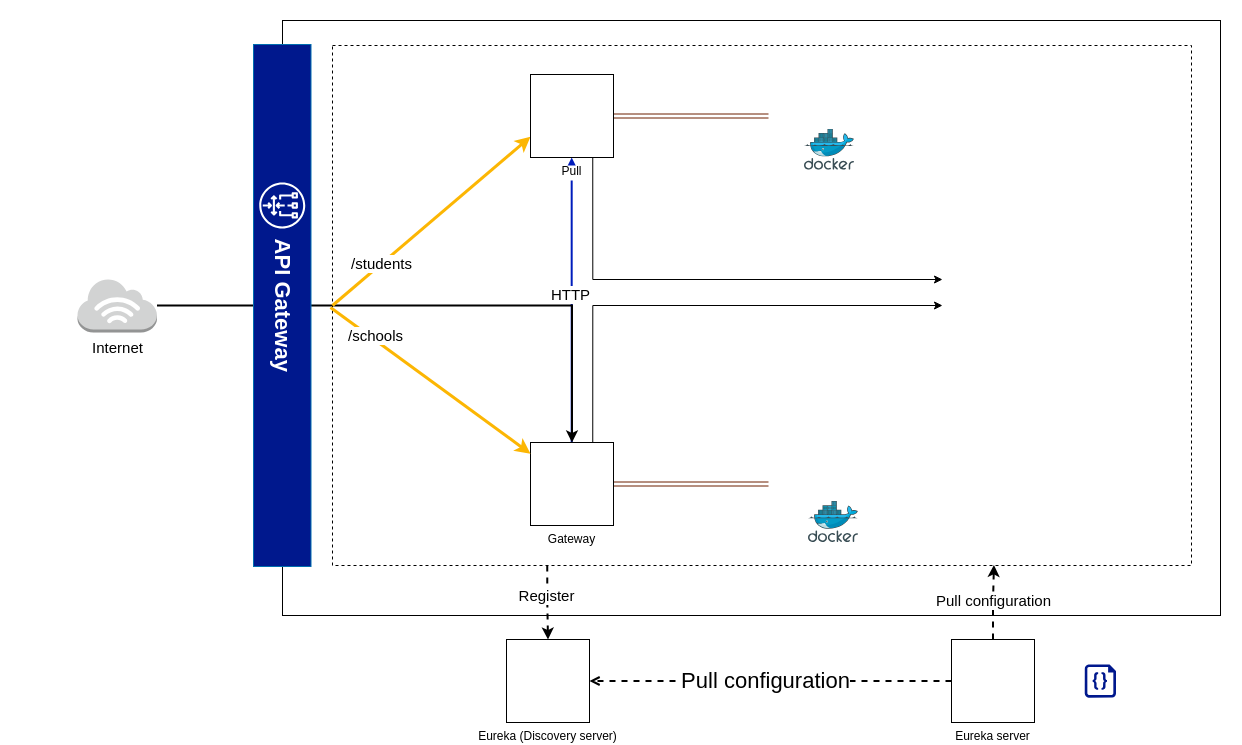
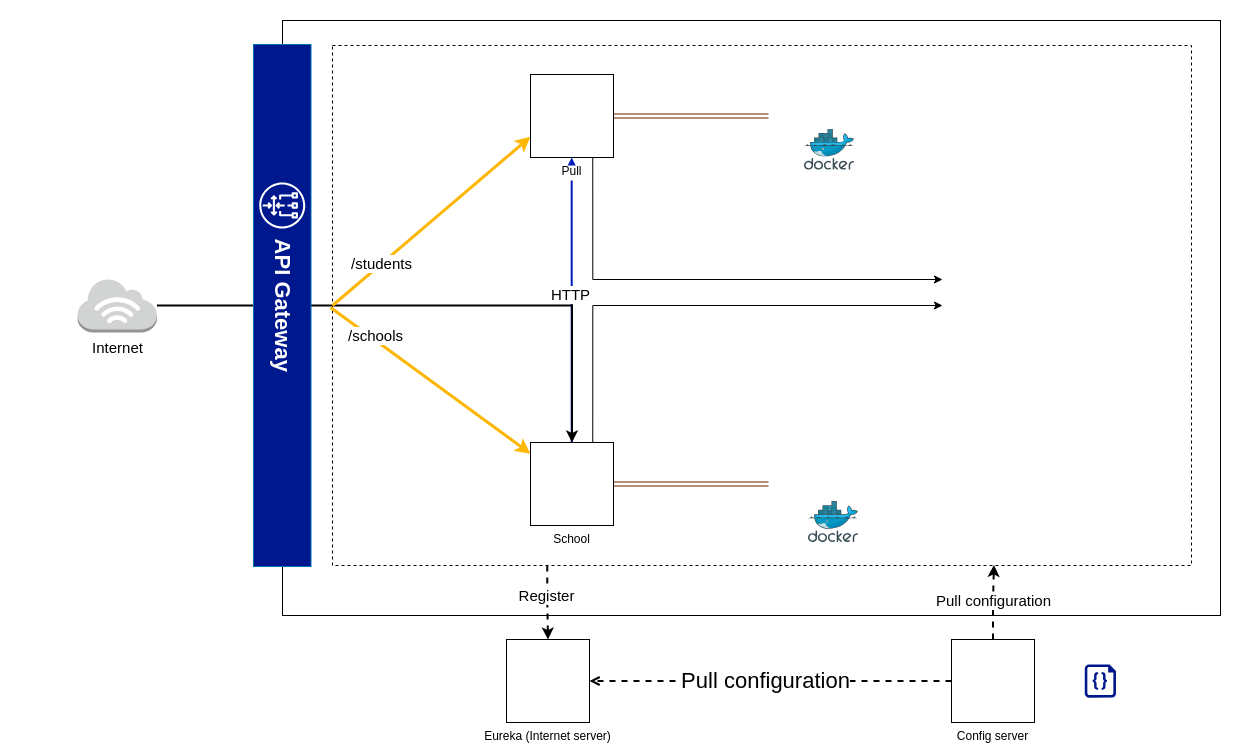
- <mxCell id="13" value="Gateway" style="shape=image;verticalLabelPosition=bottom;labelBackgroundColor=default;verticalAlign=top;aspect=fixed;imageAspect=0;image=https://pbs.twimg.com/profile_images/1235868806079057921/fTL08u_H_400x400.png;imageBorder=default;" parent="1" vertex="1"><mxGeometry x="530" y="442" width="83" height="83" as="geometry" /></mxCell>
+ <mxCell id="13" value="School" style="shape=image;verticalLabelPosition=bottom;labelBackgroundColor=default;verticalAlign=top;aspect=fixed;imageAspect=0;image=https://pbs.twimg.com/profile_images/1235868806079057921/fTL08u_H_400x400.png;imageBorder=default;" parent="1" vertex="1"><mxGeometry x="530" y="442" width="83" height="83" as="geometry" /></mxCell>
- <mxCell id="7" value="Eureka (Discovery server)" style="shape=image;verticalLabelPosition=bottom;labelBackgroundColor=default;verticalAlign=top;aspect=fixed;imageAspect=0;image=https://pbs.twimg.com/profile_images/1235868806079057921/fTL08u_H_400x400.png;imageBorder=default;" parent="1" vertex="1"><mxGeometry x="506" y="639" width="83" height="83" as="geometry" /></mxCell>
+ <mxCell id="7" value="Eureka (Internet server)" style="shape=image;verticalLabelPosition=bottom;labelBackgroundColor=default;verticalAlign=top;aspect=fixed;imageAspect=0;image=https://pbs.twimg.com/profile_images/1235868806079057921/fTL08u_H_400x400.png;imageBorder=default;" parent="1" vertex="1"><mxGeometry x="506" y="639" width="83" height="83" as="geometry" /></mxCell>
- <mxCell id="27" value="Eureka server" style="shape=image;verticalLabelPosition=bottom;labelBackgroundColor=default;verticalAlign=top;aspect=fixed;imageAspect=0;image=https://pbs.twimg.com/profile_images/1235868806079057921/fTL08u_H_400x400.png;imageBorder=default;" parent="26" vertex="1"><mxGeometry width="83" height="83" as="geometry" /></mxCell>
+ <mxCell id="27" value="Config server" style="shape=image;verticalLabelPosition=bottom;labelBackgroundColor=default;verticalAlign=top;aspect=fixed;imageAspect=0;image=https://pbs.twimg.com/profile_images/1235868806079057921/fTL08u_H_400x400.png;imageBorder=default;" parent="26" vertex="1"><mxGeometry width="83" height="83" as="geometry" /></mxCell>
